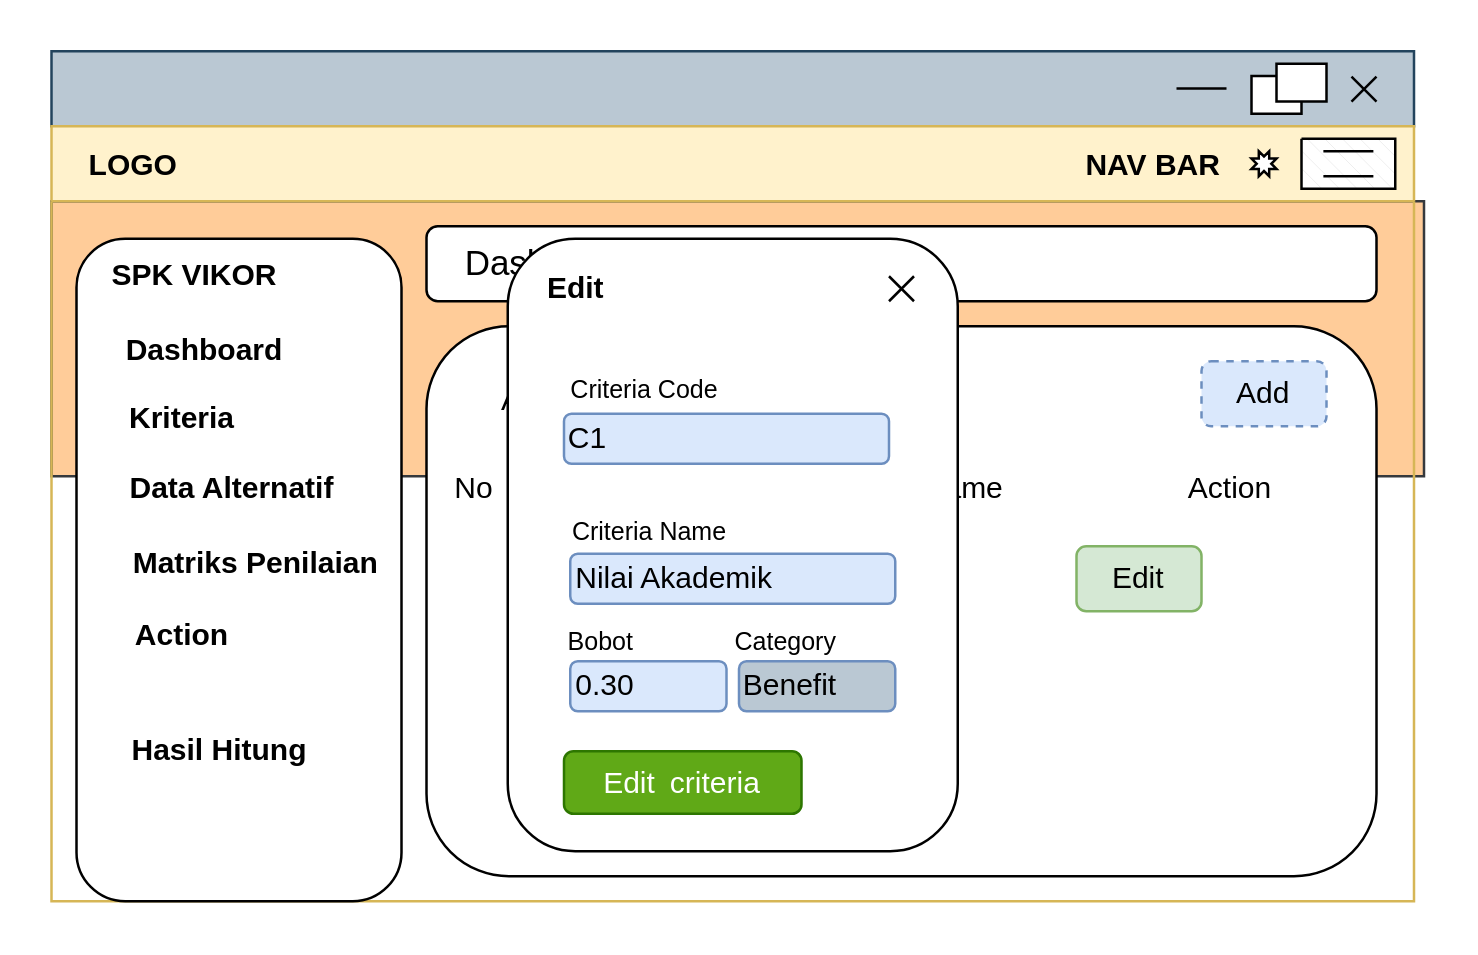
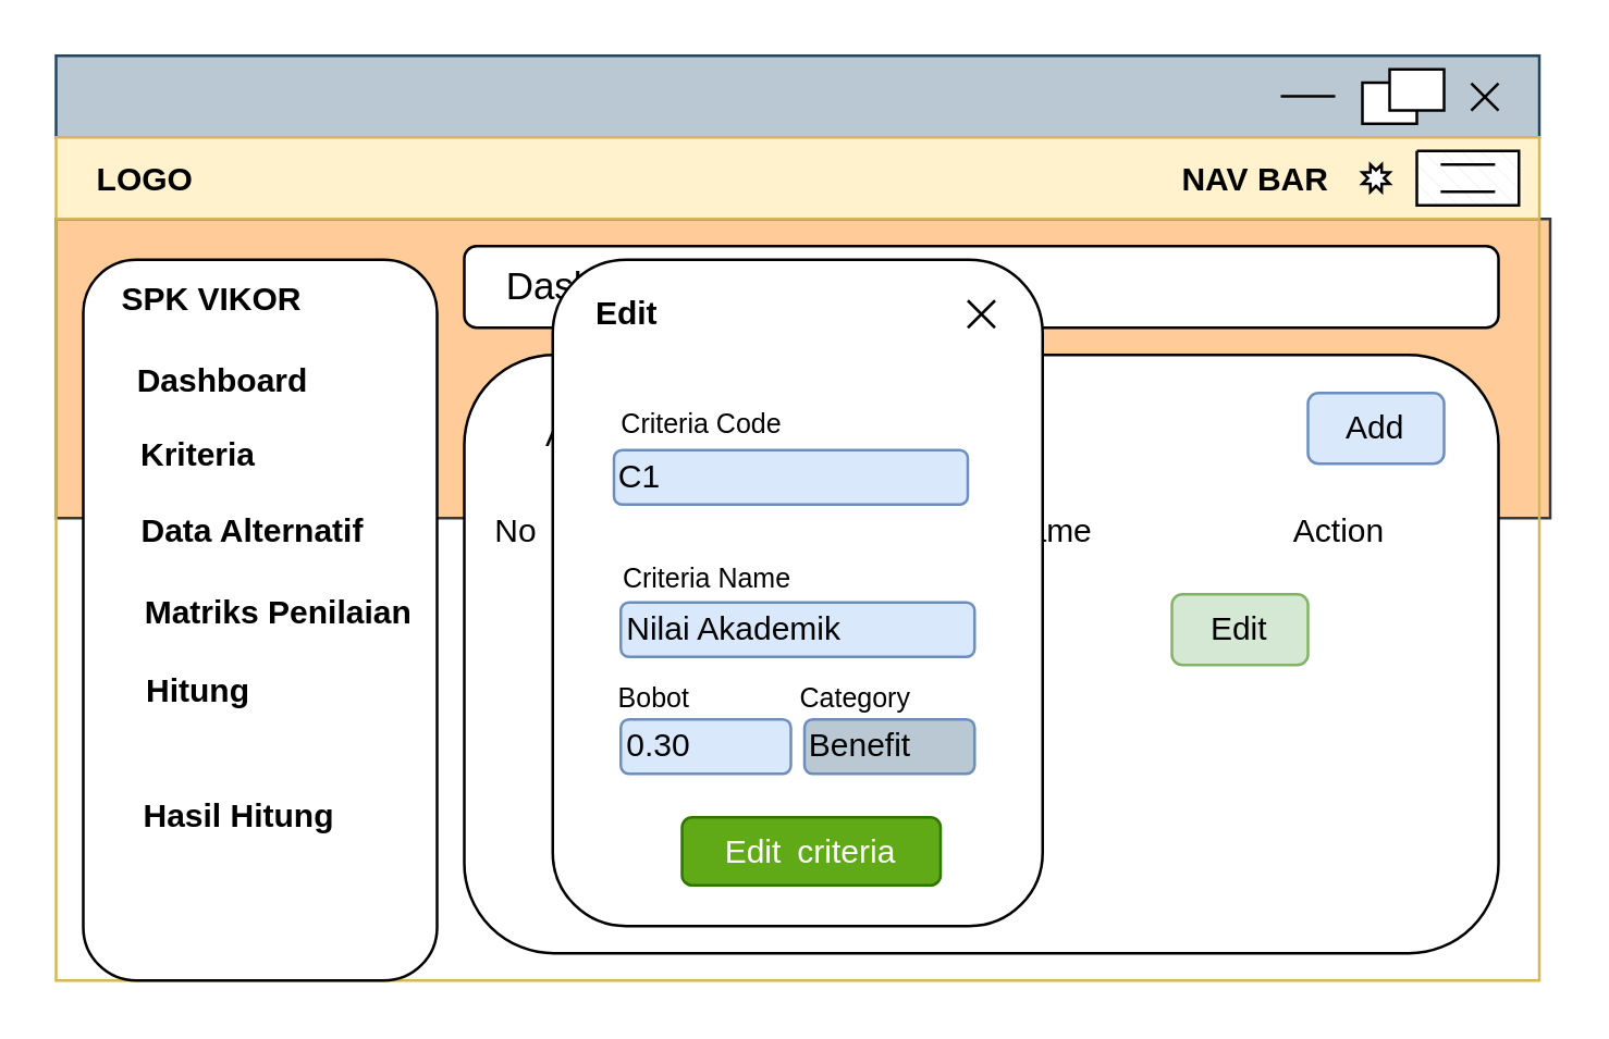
- <mxCell id="22" value="Add" style="rounded=1;whiteSpace=wrap;html=1;fillColor=#dae8fc;strokeColor=#6c8ebf;dashed=1;" parent="4" vertex="1"><mxGeometry x="460" y="94" width="50" height="26" as="geometry" /></mxCell>
+ <mxCell id="22" value="Add" style="rounded=1;whiteSpace=wrap;html=1;fillColor=#dae8fc;strokeColor=#6c8ebf;" parent="4" vertex="1"><mxGeometry x="460" y="94" width="50" height="26" as="geometry" /></mxCell>
- <mxCell id="17" value="Action" style="text;html=1;align=center;verticalAlign=middle;whiteSpace=wrap;rounded=0;fontStyle=1" parent="4" vertex="1"><mxGeometry x="14.5" y="194" width="75" height="20" as="geometry" /></mxCell>
+ <mxCell id="17" value="Hitung" style="text;html=1;align=center;verticalAlign=middle;whiteSpace=wrap;rounded=0;fontStyle=1" parent="4" vertex="1"><mxGeometry x="14.5" y="194" width="75" height="20" as="geometry" /></mxCell>
- <mxCell id="26" value="Edit&lt;span style=&quot;white-space: pre;&quot;&gt;&#09;&lt;/span&gt;criteria" style="rounded=1;whiteSpace=wrap;html=1;fillColor=#60a917;strokeColor=#2D7600;fontColor=#ffffff;" parent="4" vertex="1"><mxGeometry x="205" y="250" width="95" height="25" as="geometry" /></mxCell>
+ <mxCell id="26" value="Edit&lt;span style=&quot;white-space: pre;&quot;&gt;&#09;&lt;/span&gt;criteria" style="rounded=1;whiteSpace=wrap;html=1;fillColor=#60a917;strokeColor=#2D7600;fontColor=#ffffff;" parent="4" vertex="1"><mxGeometry x="230" y="250" width="95" height="25" as="geometry" /></mxCell>
